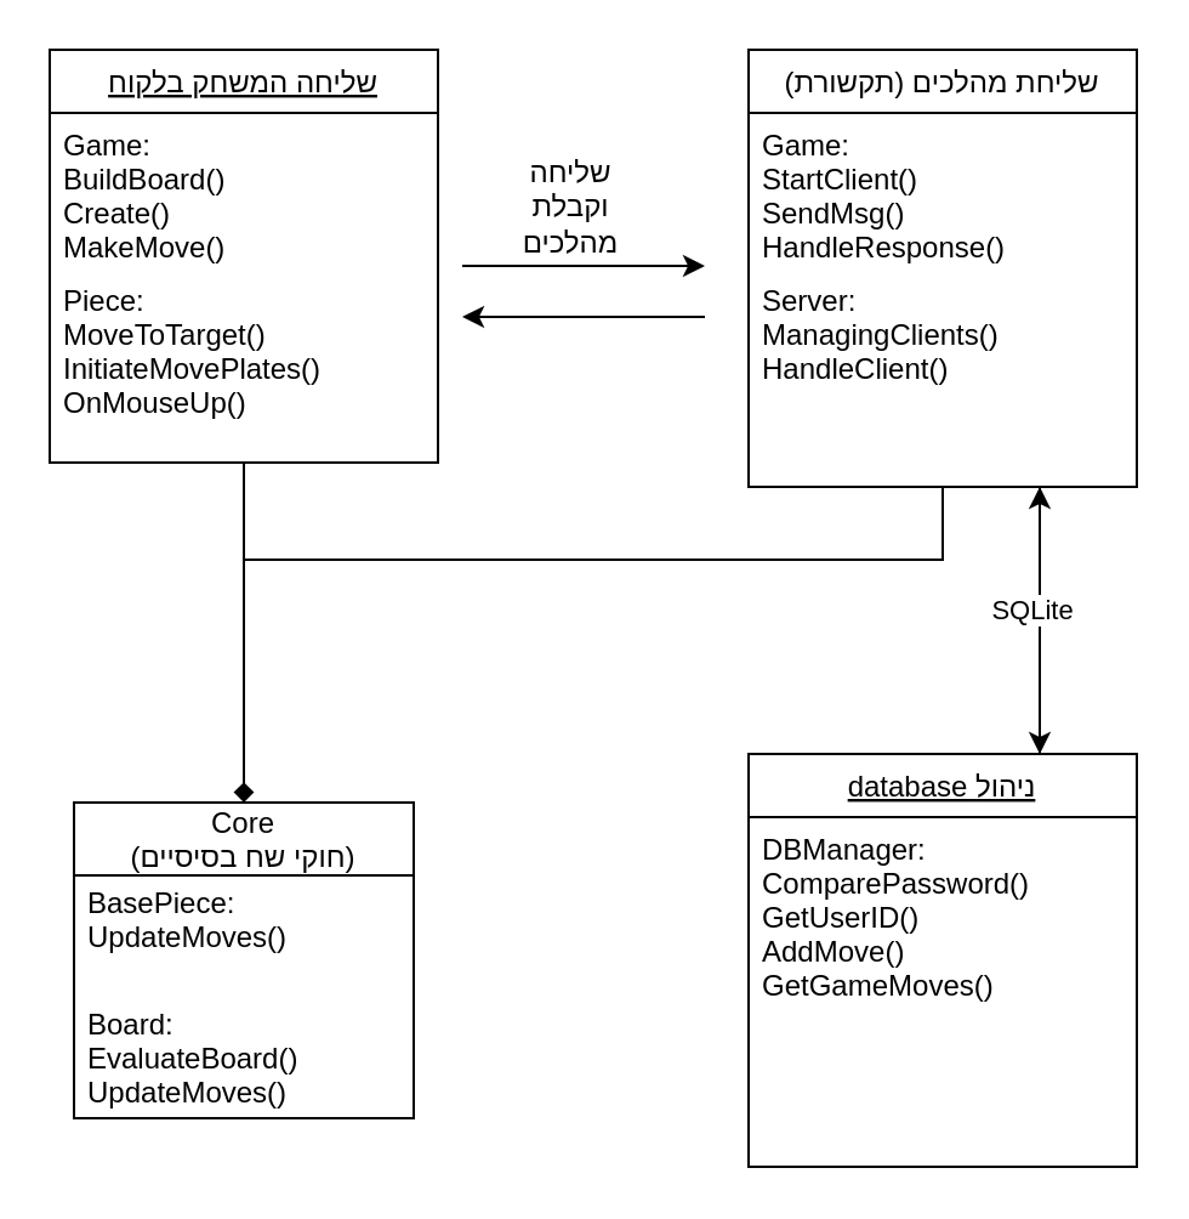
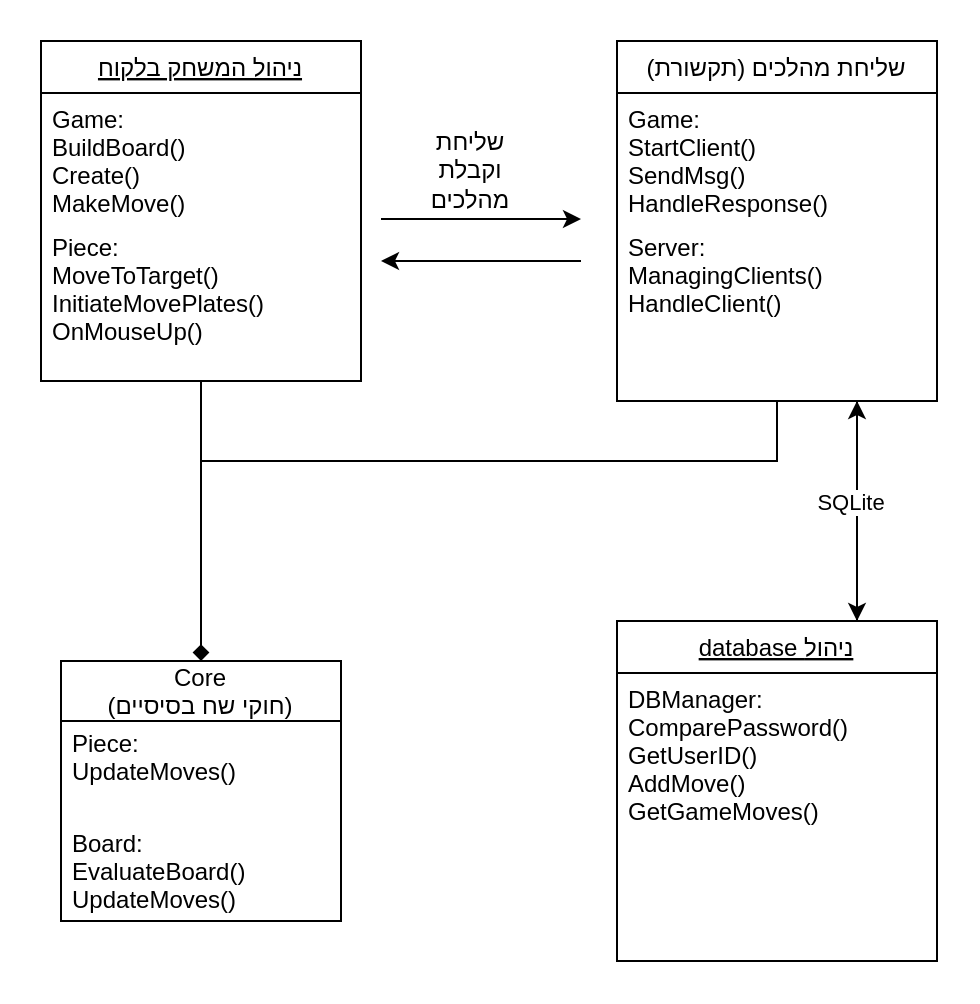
- <mxCell id="3" value="שליחה המשחק בלקוח" style="swimlane;fontStyle=4;align=center;verticalAlign=top;childLayout=stackLayout;horizontal=1;startSize=26;horizontalStack=0;resizeParent=1;resizeLast=0;collapsible=1;marginBottom=0;rounded=0;shadow=0;strokeWidth=1;" parent="1" vertex="1"><mxGeometry x="20" y="20" width="160" height="170" as="geometry"><mxRectangle x="230" y="140" width="160" height="26" as="alternateBounds" /></mxGeometry></mxCell>
+ <mxCell id="3" value="ניהול המשחק בלקוח" style="swimlane;fontStyle=4;align=center;verticalAlign=top;childLayout=stackLayout;horizontal=1;startSize=26;horizontalStack=0;resizeParent=1;resizeLast=0;collapsible=1;marginBottom=0;rounded=0;shadow=0;strokeWidth=1;" parent="1" vertex="1"><mxGeometry x="20" y="20" width="160" height="170" as="geometry"><mxRectangle x="230" y="140" width="160" height="26" as="alternateBounds" /></mxGeometry></mxCell>
- <mxCell id="13" value="שליחה וקבלת מהלכים" style="text;html=1;strokeColor=none;fillColor=none;align=center;verticalAlign=middle;whiteSpace=wrap;rounded=0;" parent="1" vertex="1"><mxGeometry x="200" y="70" width="70" height="30" as="geometry" /></mxCell>
+ <mxCell id="13" value="שליחת וקבלת מהלכים" style="text;html=1;strokeColor=none;fillColor=none;align=center;verticalAlign=middle;whiteSpace=wrap;rounded=0;" parent="1" vertex="1"><mxGeometry x="200" y="70" width="70" height="30" as="geometry" /></mxCell>
- <mxCell id="15" value="BasePiece:&#10;UpdateMoves()&#10;" style="text;strokeColor=none;fillColor=none;align=left;verticalAlign=middle;spacingLeft=4;spacingRight=4;overflow=hidden;points=[[0,0.5],[1,0.5]];portConstraint=eastwest;rotatable=0;" parent="14" vertex="1"><mxGeometry y="30" width="140" height="50" as="geometry" /></mxCell>
+ <mxCell id="15" value="Piece:&#10;UpdateMoves()&#10;" style="text;strokeColor=none;fillColor=none;align=left;verticalAlign=middle;spacingLeft=4;spacingRight=4;overflow=hidden;points=[[0,0.5],[1,0.5]];portConstraint=eastwest;rotatable=0;" parent="14" vertex="1"><mxGeometry y="30" width="140" height="50" as="geometry" /></mxCell>
